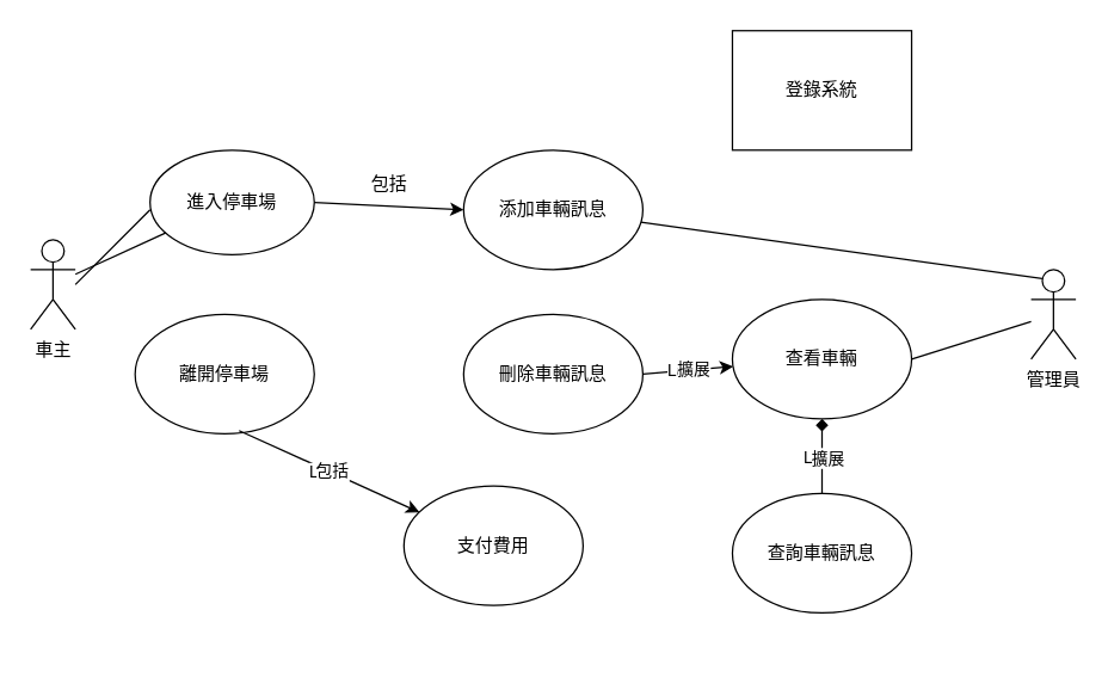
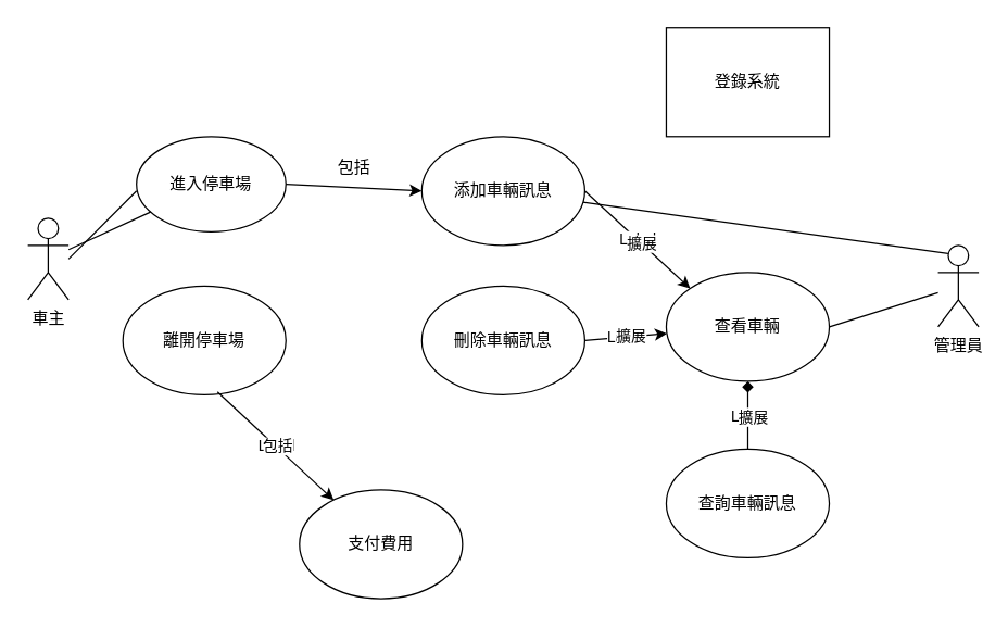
+ <mxCell id="13" value="" style="endArrow=classic;html=1;rounded=0;exitX=1;exitY=0.5;exitDx=0;exitDy=0;entryX=0;entryY=0;entryDx=0;entryDy=0;" edge="1" parent="1" source="3" target="4"><mxGeometry relative="1" as="geometry"><mxPoint x="180" y="290" as="sourcePoint" /><mxPoint x="280" y="290" as="targetPoint" /></mxGeometry></mxCell>
+ <mxCell id="14" value="Label" style="edgeLabel;resizable=0;html=1;align=center;verticalAlign=middle;" connectable="0" vertex="1" parent="13"><mxGeometry relative="1" as="geometry" /></mxCell>
+ <mxCell id="15" value="擴展" style="edgeLabel;html=1;align=center;verticalAlign=middle;resizable=0;points=[];" connectable="0" vertex="1" parent="13"><mxGeometry x="0.066" relative="1" as="geometry"><mxPoint as="offset" /></mxGeometry></mxCell>
- <mxCell id="11" value="支付費用" style="ellipse;whiteSpace=wrap;html=1;" vertex="1" parent="1"><mxGeometry x="270" y="325" width="120" height="80" as="geometry" /></mxCell>
+ <mxCell id="11" value="支付費用" style="ellipse;whiteSpace=wrap;html=1;" vertex="1" parent="1"><mxGeometry x="220" y="360" width="120" height="80" as="geometry" /></mxCell>
